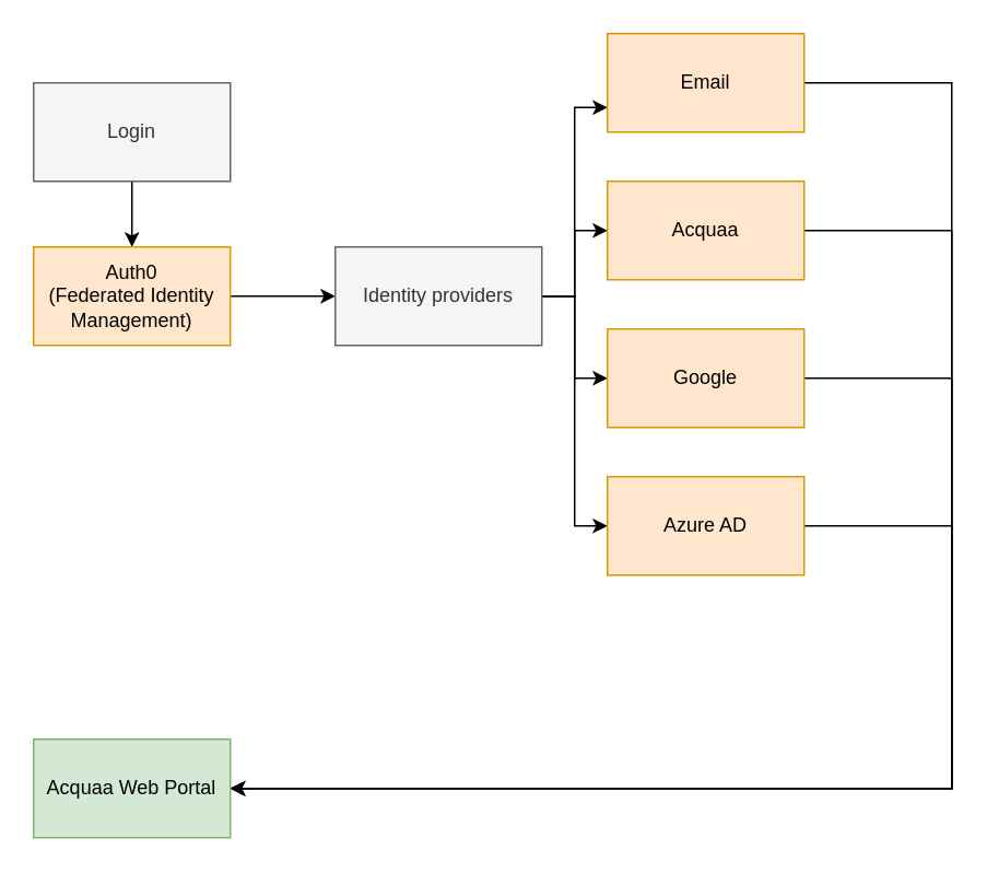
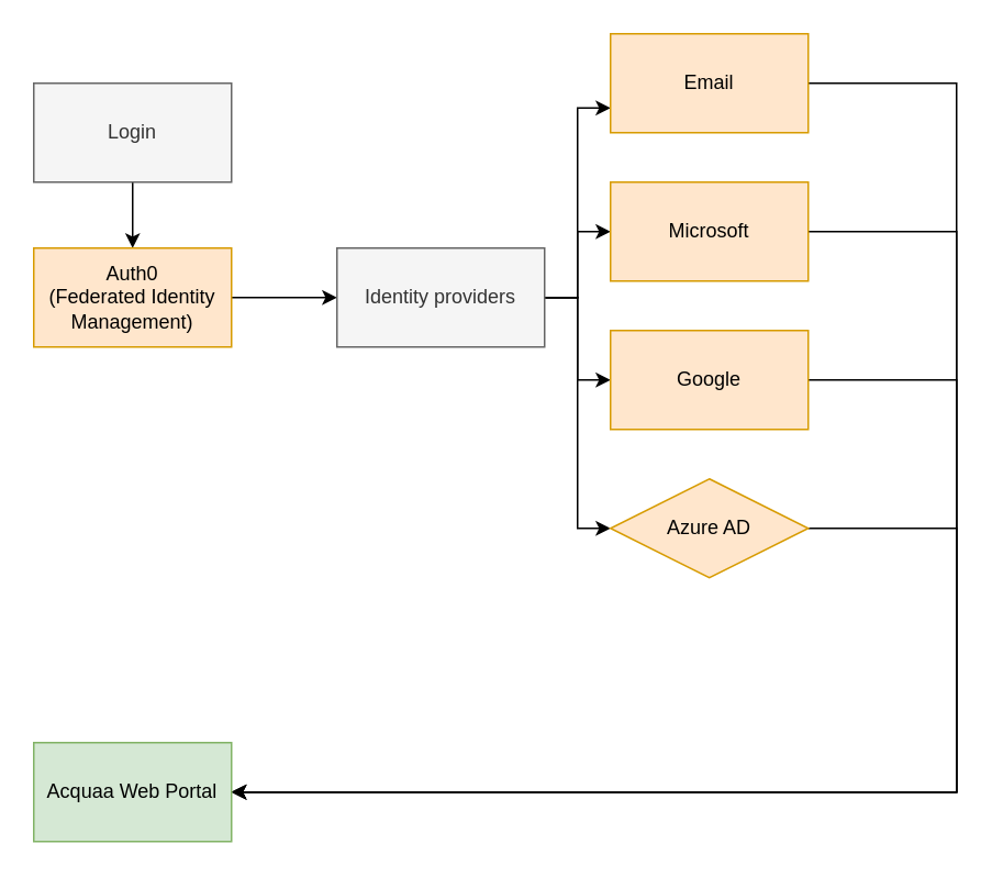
- <mxCell id="14" value="Acquaa" style="rounded=0;whiteSpace=wrap;html=1;fillColor=#ffe6cc;strokeColor=#d79b00;" parent="1" vertex="1"><mxGeometry x="370" y="110" width="120" height="60" as="geometry" /></mxCell>
+ <mxCell id="14" value="Microsoft" style="rounded=0;whiteSpace=wrap;html=1;fillColor=#ffe6cc;strokeColor=#d79b00;" parent="1" vertex="1"><mxGeometry x="370" y="110" width="120" height="60" as="geometry" /></mxCell>
- <mxCell id="18" value="Azure AD" style="rounded=0;whiteSpace=wrap;html=1;fillColor=#ffe6cc;strokeColor=#d79b00;" parent="1" vertex="1"><mxGeometry x="370" y="290" width="120" height="60" as="geometry" /></mxCell>
+ <mxCell id="18" value="Azure AD" style="rhombus;whiteSpace=wrap;html=1;fillColor=#ffe6cc;strokeColor=#d79b00;" parent="1" vertex="1"><mxGeometry x="370" y="290" width="120" height="60" as="geometry" /></mxCell>
